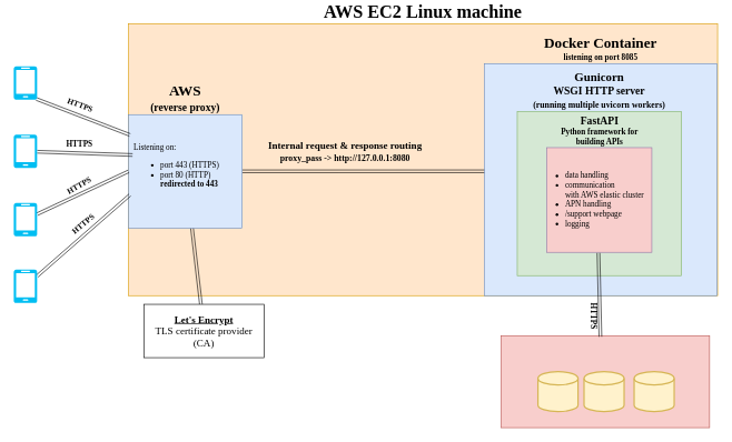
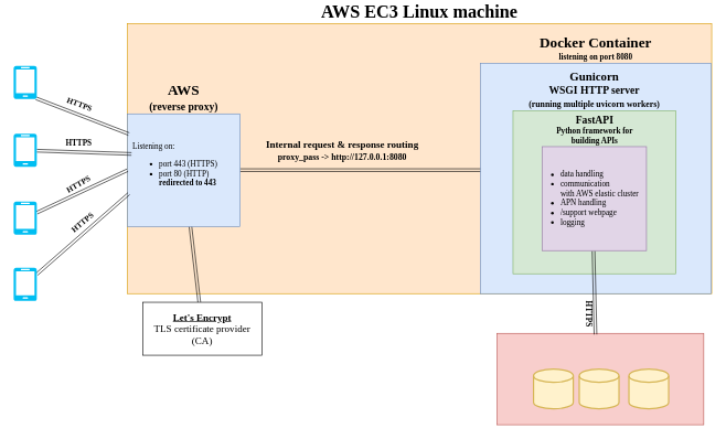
- <mxCell id="2" value="AWS EC2 Linux machine" style="rounded=0;whiteSpace=wrap;html=1;fontFamily=Tahoma;fontSize=27;align=center;fillColor=#ffe6cc;strokeColor=#d79b00;labelPosition=center;verticalLabelPosition=top;verticalAlign=bottom;fontStyle=1" vertex="1" parent="1"><mxGeometry x="192" y="20" width="882" height="408" as="geometry" /></mxCell>
+ <mxCell id="2" value="AWS EC3 Linux machine" style="rounded=0;whiteSpace=wrap;html=1;fontFamily=Tahoma;fontSize=27;align=center;fillColor=#ffe6cc;strokeColor=#d79b00;labelPosition=center;verticalLabelPosition=top;verticalAlign=bottom;fontStyle=1" vertex="1" parent="1"><mxGeometry x="192" y="20" width="882" height="408" as="geometry" /></mxCell>
- <mxCell id="20" value="&lt;font&gt;&lt;span style=&quot;font-size: 22px&quot;&gt;Docker Container&lt;br&gt;&lt;/span&gt;listening on port 8085&lt;br&gt;&lt;/font&gt;" style="whiteSpace=wrap;html=1;aspect=fixed;fillColor=#dae8fc;strokeColor=#6c8ebf;labelPosition=center;verticalLabelPosition=top;align=center;verticalAlign=bottom;fontFamily=Tahoma;fontStyle=1" vertex="1" parent="1"><mxGeometry x="725" y="80" width="348" height="348" as="geometry" /></mxCell>
+ <mxCell id="20" value="&lt;font&gt;&lt;span style=&quot;font-size: 22px&quot;&gt;Docker Container&lt;br&gt;&lt;/span&gt;listening on port 8080&lt;br&gt;&lt;/font&gt;" style="whiteSpace=wrap;html=1;aspect=fixed;fillColor=#dae8fc;strokeColor=#6c8ebf;labelPosition=center;verticalLabelPosition=top;align=center;verticalAlign=bottom;fontFamily=Tahoma;fontStyle=1" vertex="1" parent="1"><mxGeometry x="725" y="80" width="348" height="348" as="geometry" /></mxCell>
- <mxCell id="22" value="&lt;font&gt;&lt;font&gt;&lt;font style=&quot;font-size: 16px&quot;&gt;FastAPI&lt;/font&gt;&lt;br&gt;&lt;/font&gt;Python framework for building APIs&lt;br&gt;&lt;/font&gt;" style="whiteSpace=wrap;html=1;aspect=fixed;fillColor=#f8cecc;strokeColor=#9673a6;labelPosition=center;verticalLabelPosition=top;align=center;verticalAlign=bottom;direction=south;fontFamily=Tahoma;fontStyle=1;" vertex="1" parent="1"><mxGeometry x="818.5" y="206" width="157" height="157" as="geometry" /></mxCell>
+ <mxCell id="22" value="&lt;font&gt;&lt;font&gt;&lt;font style=&quot;font-size: 16px&quot;&gt;FastAPI&lt;/font&gt;&lt;br&gt;&lt;/font&gt;Python framework for building APIs&lt;br&gt;&lt;/font&gt;" style="whiteSpace=wrap;html=1;aspect=fixed;fillColor=#e1d5e7;strokeColor=#9673a6;labelPosition=center;verticalLabelPosition=top;align=center;verticalAlign=bottom;direction=south;fontFamily=Tahoma;fontStyle=1" vertex="1" parent="1"><mxGeometry x="818.5" y="206" width="157" height="157" as="geometry" /></mxCell>
